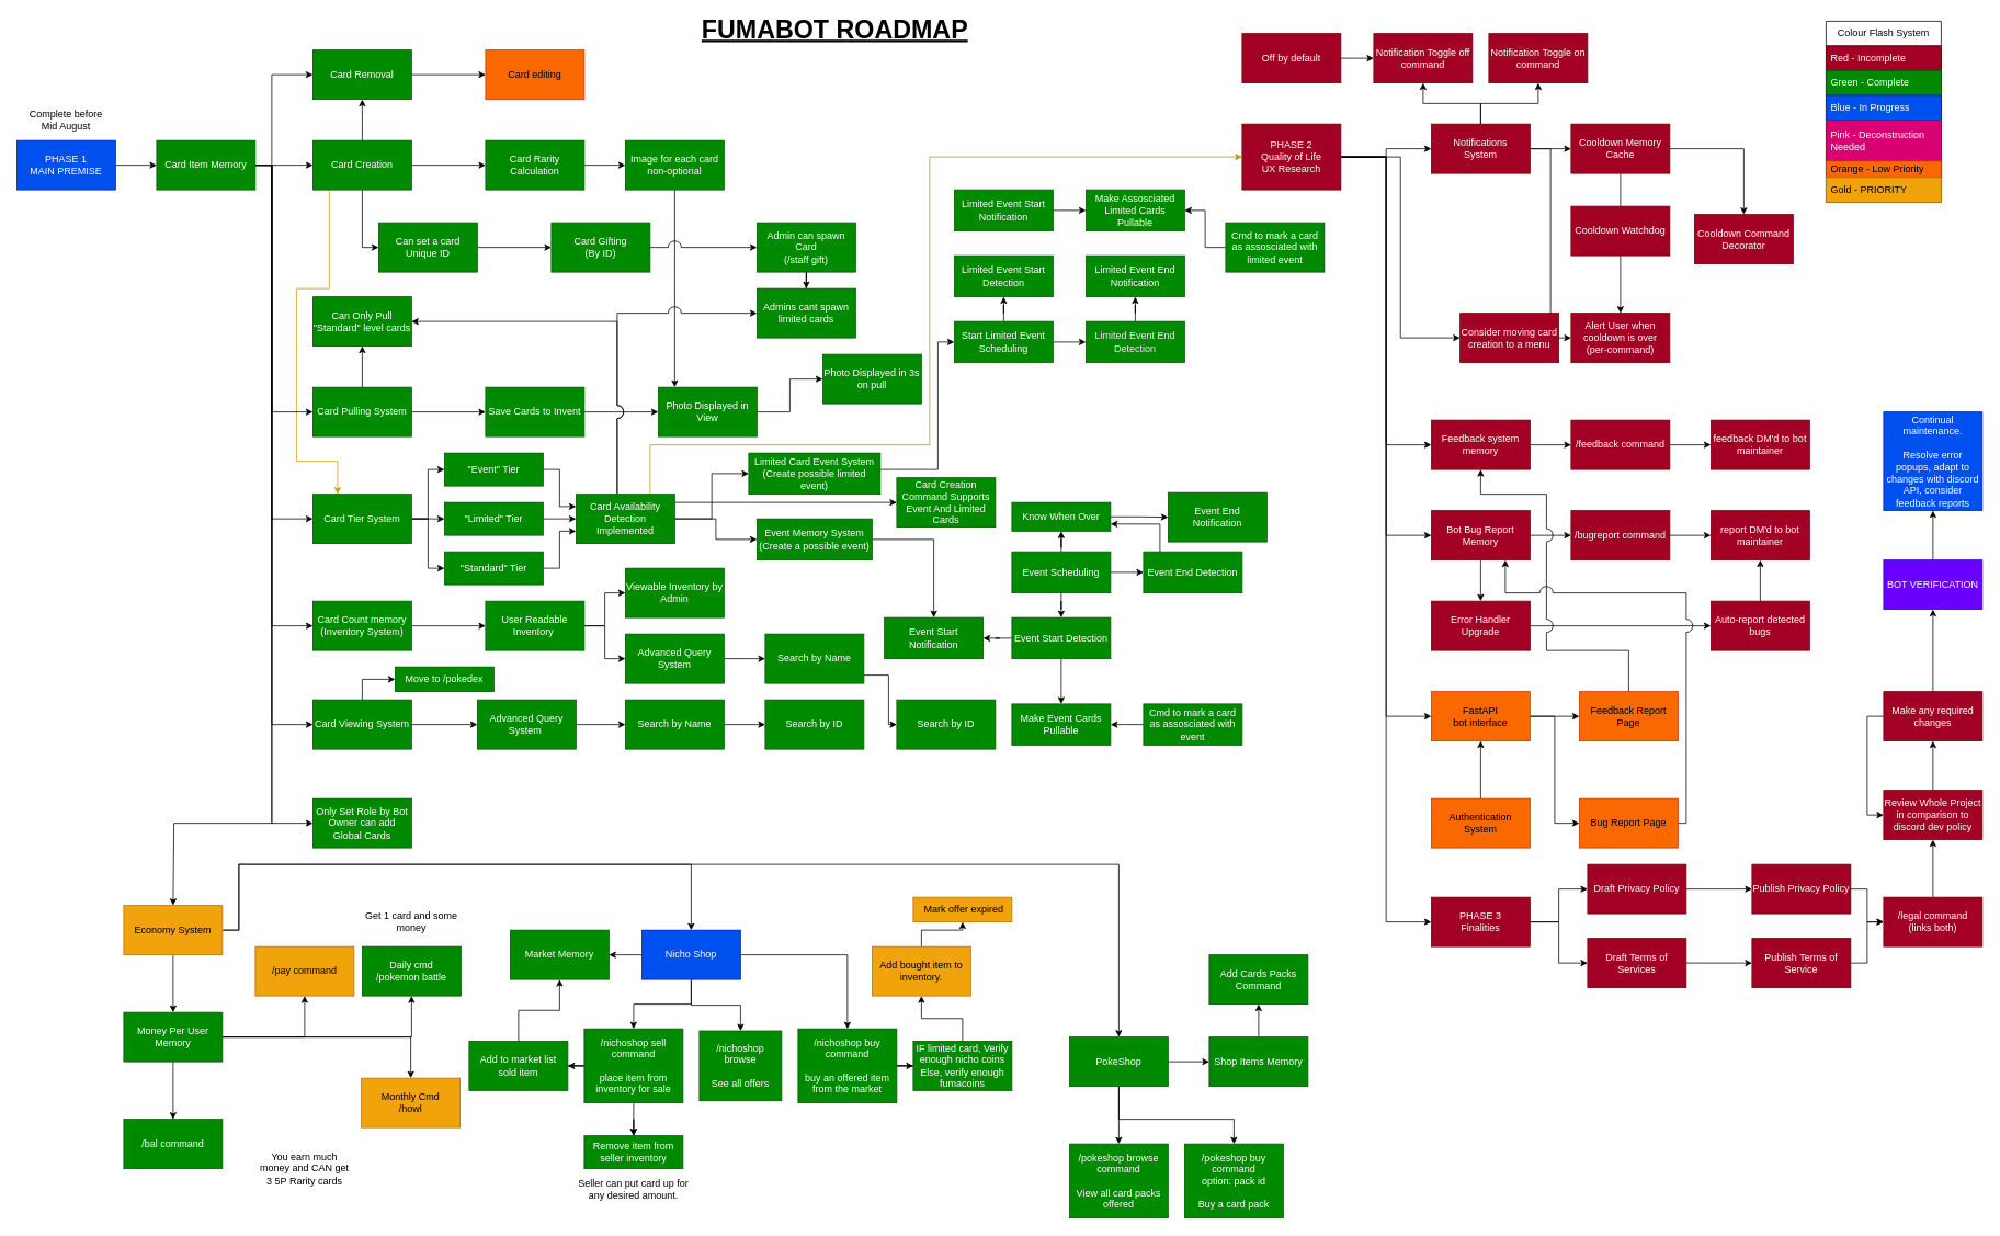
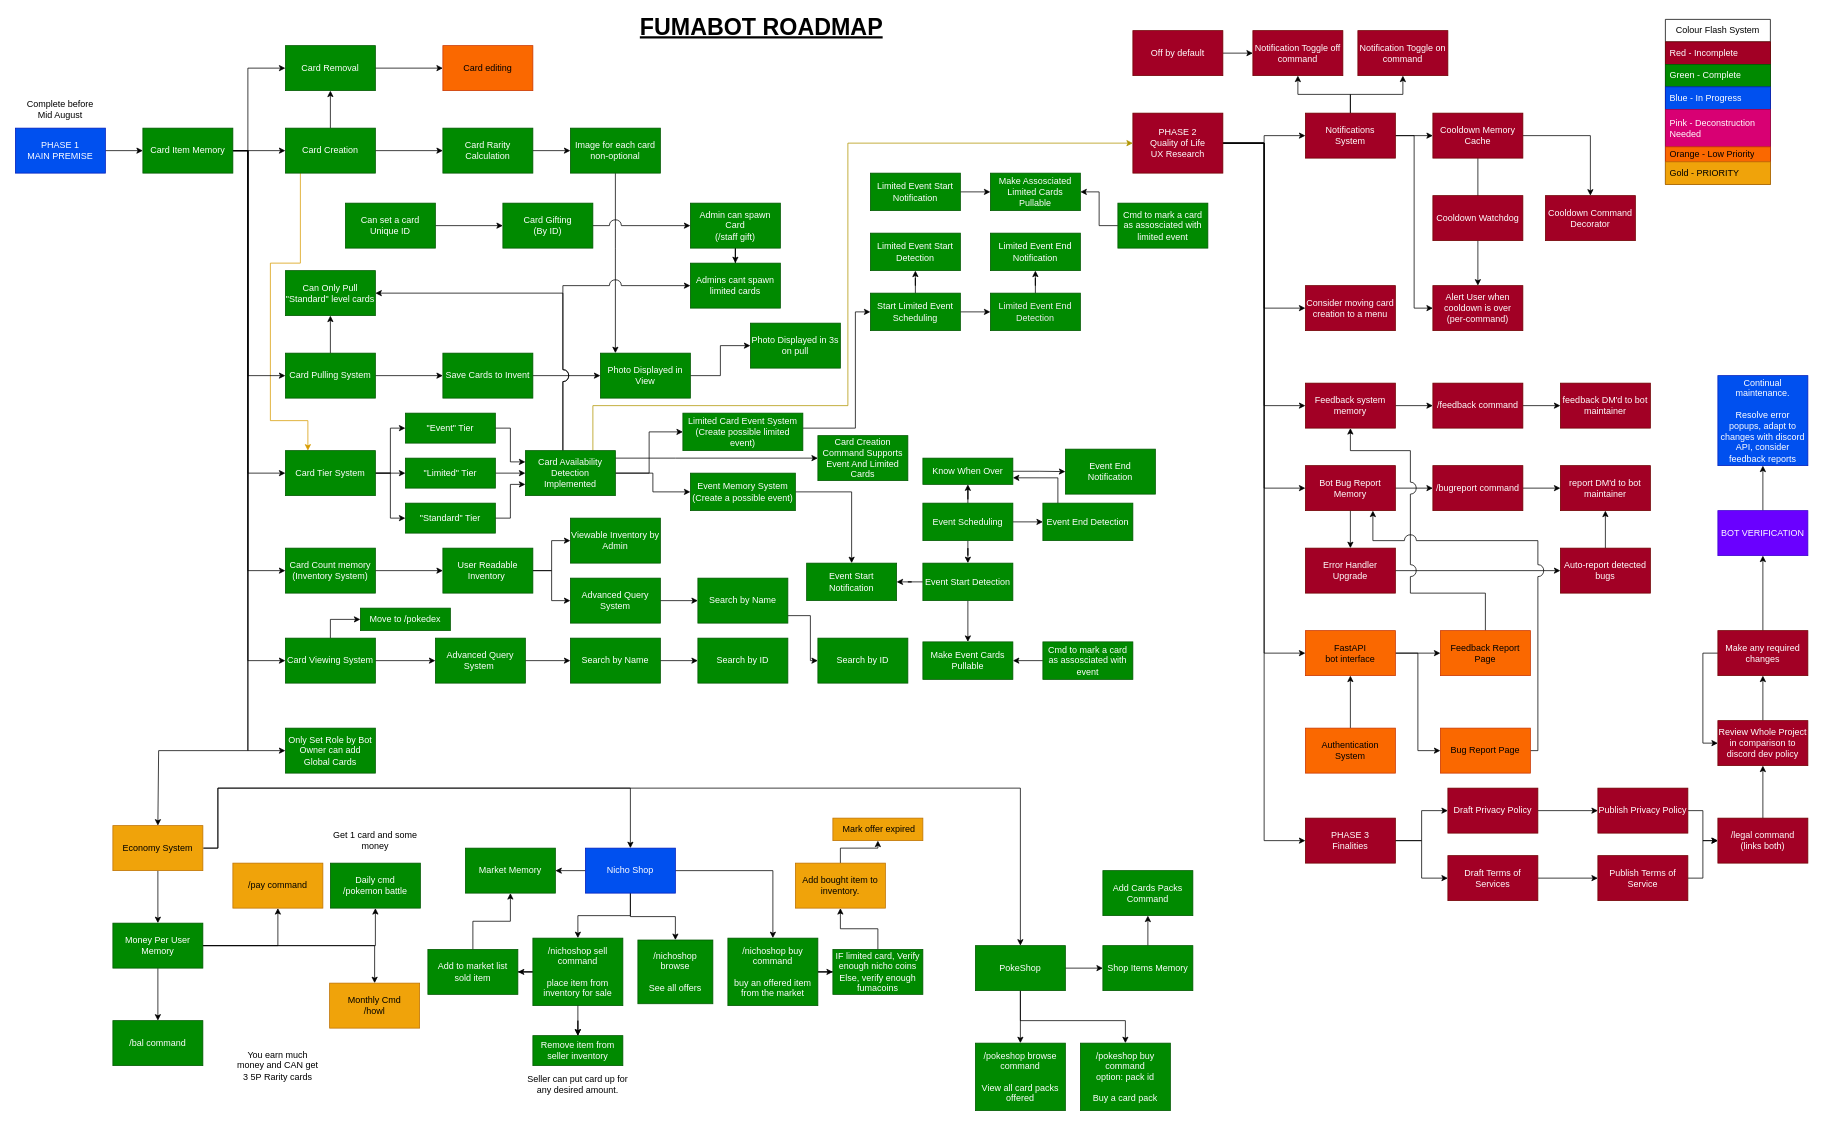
- <mxCell id="4" style="edgeStyle=orthogonalEdgeStyle;rounded=0;orthogonalLoop=1;jettySize=auto;html=1;entryX=0;entryY=0.5;entryDx=0;entryDy=0;" parent="1" source="6" target="44" edge="1"><mxGeometry relative="1" as="geometry" /></mxCell>
- <mxCell id="124" value="Cooldown Watchdog" style="rounded=0;whiteSpace=wrap;html=1;fillColor=#a20025;fontColor=#ffffff;strokeColor=#6F0000;" parent="1" vertex="1"><mxGeometry x="1910" y="250" width="120" height="60" as="geometry" /></mxCell>
+ <mxCell id="124" value="Cooldown Watchdog" style="rounded=0;whiteSpace=wrap;html=1;fillColor=#a20025;fontColor=#ffffff;strokeColor=#6F0000;" parent="1" vertex="1"><mxGeometry x="1910" y="260" width="120" height="60" as="geometry" /></mxCell>
- <mxCell id="127" value="Consider moving card creation to a menu" style="rounded=0;whiteSpace=wrap;html=1;fillColor=#a20025;fontColor=#ffffff;strokeColor=#6F0000;" parent="1" vertex="1"><mxGeometry x="1775" y="380" width="120" height="60" as="geometry" /></mxCell>
+ <mxCell id="127" value="Consider moving card creation to a menu" style="rounded=0;whiteSpace=wrap;html=1;fillColor=#a20025;fontColor=#ffffff;strokeColor=#6F0000;" parent="1" vertex="1"><mxGeometry x="1740" y="380" width="120" height="60" as="geometry" /></mxCell>
